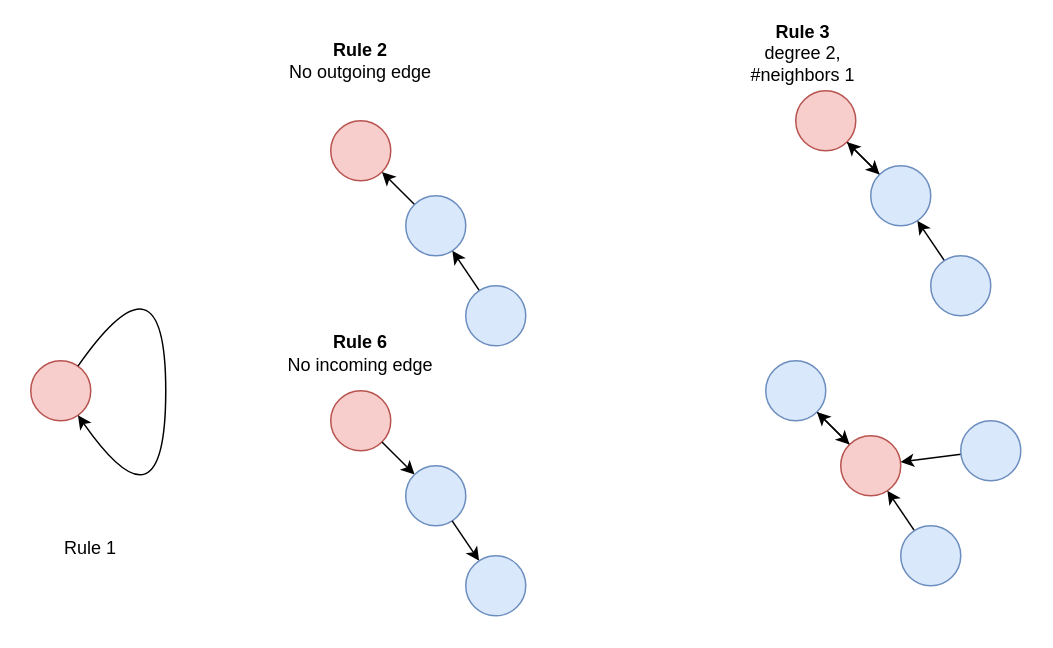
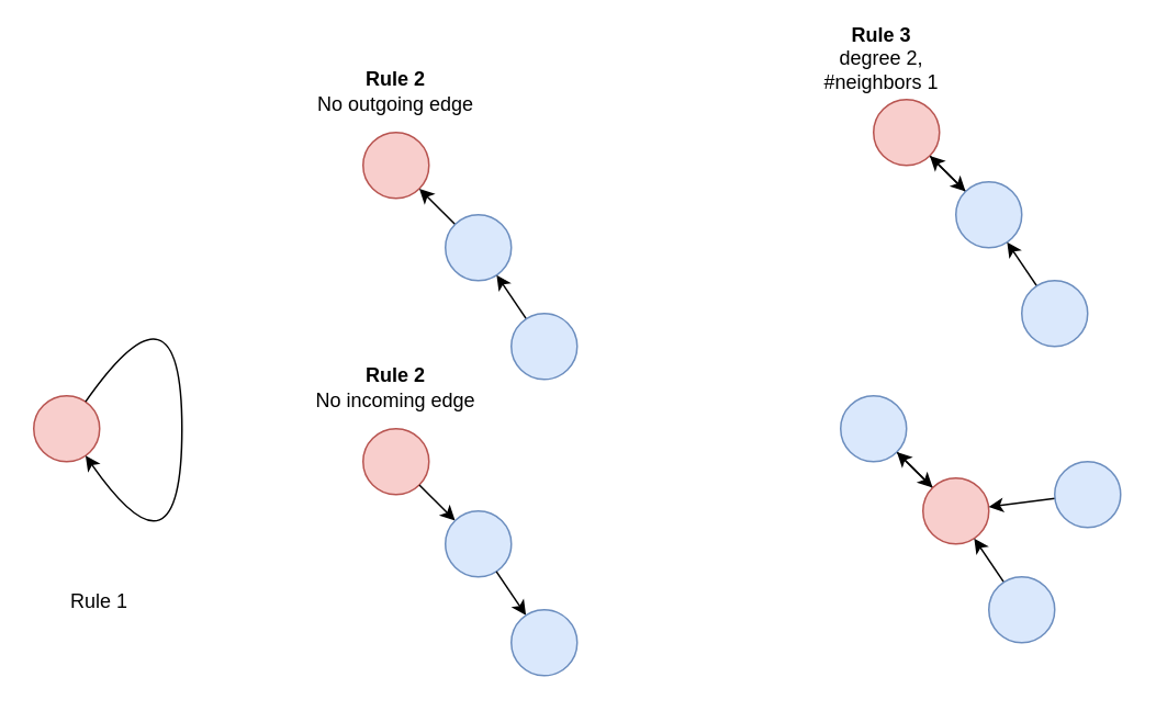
- <mxCell id="29" value="&lt;b&gt;Rule 2&lt;/b&gt;&lt;div&gt;No outgoing edge&lt;/div&gt;" style="text;html=1;align=center;verticalAlign=middle;whiteSpace=wrap;rounded=0;" vertex="1" parent="1"><mxGeometry x="185" y="25" width="110" height="30" as="geometry" /></mxCell>
+ <mxCell id="29" value="&lt;b&gt;Rule 2&lt;/b&gt;&lt;div&gt;No outgoing edge&lt;/div&gt;" style="text;html=1;align=center;verticalAlign=middle;whiteSpace=wrap;rounded=0;" vertex="1" parent="1"><mxGeometry x="185" y="40" width="110" height="30" as="geometry" /></mxCell>
- <mxCell id="30" value="&lt;b&gt;Rule 6&lt;/b&gt;&lt;div&gt;No incoming edge&lt;/div&gt;" style="text;html=1;align=center;verticalAlign=middle;whiteSpace=wrap;rounded=0;" vertex="1" parent="1"><mxGeometry x="185" y="220" width="110" height="30" as="geometry" /></mxCell>
+ <mxCell id="30" value="&lt;b&gt;Rule 2&lt;/b&gt;&lt;div&gt;No incoming edge&lt;/div&gt;" style="text;html=1;align=center;verticalAlign=middle;whiteSpace=wrap;rounded=0;" vertex="1" parent="1"><mxGeometry x="185" y="220" width="110" height="30" as="geometry" /></mxCell>
